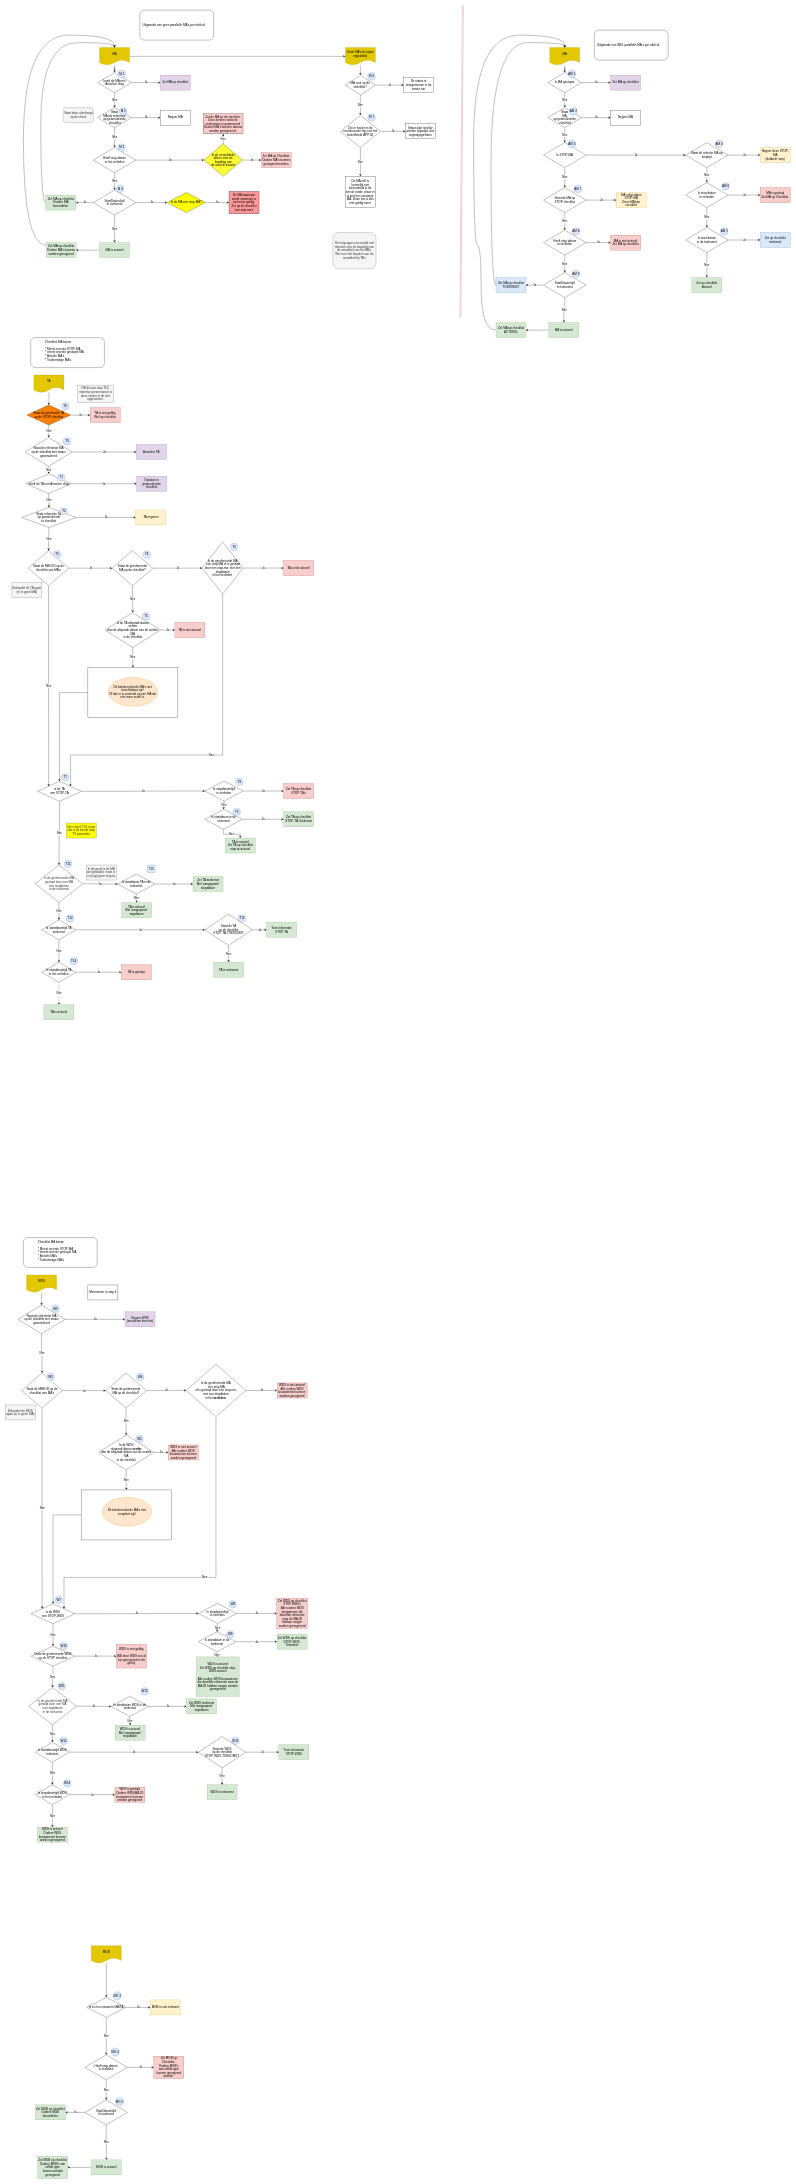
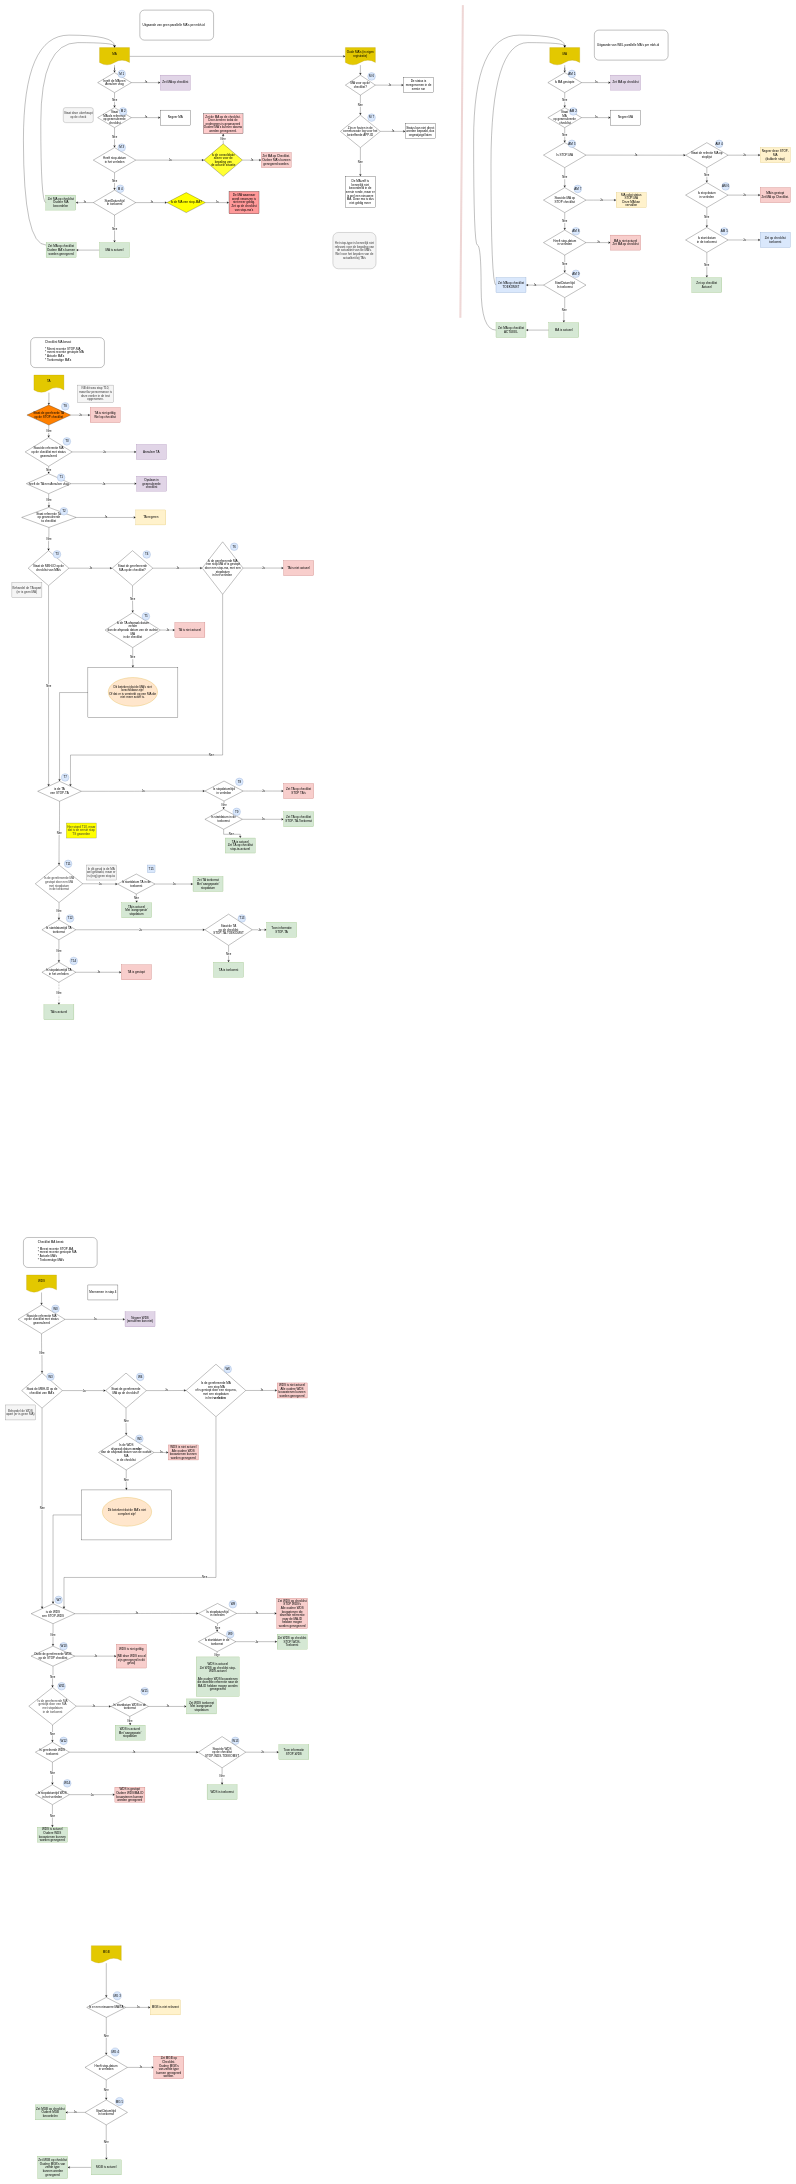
- <mxCell id="125" value="Status kan niet tbv worden bepaald, dus ongewijzigd laten" style="whiteSpace=wrap;html=1;" parent="1" vertex="1"><mxGeometry x="1620" y="495" width="120" height="60" as="geometry" /></mxCell>
+ <mxCell id="125" value="Status kan niet direct worden bepaald, dus ongewijzigd laten" style="whiteSpace=wrap;html=1;" parent="1" vertex="1"><mxGeometry x="1620" y="495" width="120" height="60" as="geometry" /></mxCell>
+ <mxCell id="234" value="W6" style="ellipse;whiteSpace=wrap;html=1;aspect=fixed;fillColor=#dae8fc;strokeColor=#6c8ebf;" parent="1" vertex="1"><mxGeometry x="894" y="5461.5" width="30.5" height="30.5" as="geometry" /></mxCell>
- <mxCell id="221" value="Is startdatumtijd WDS toekomst" style="rhombus;whiteSpace=wrap;html=1;" parent="1" vertex="1"><mxGeometry x="140" y="6969" width="136" height="80" as="geometry" /></mxCell>
+ <mxCell id="221" value="Is gerefeerde WDS toekomst" style="rhombus;whiteSpace=wrap;html=1;" parent="1" vertex="1"><mxGeometry x="140" y="6969" width="136" height="80" as="geometry" /></mxCell>
